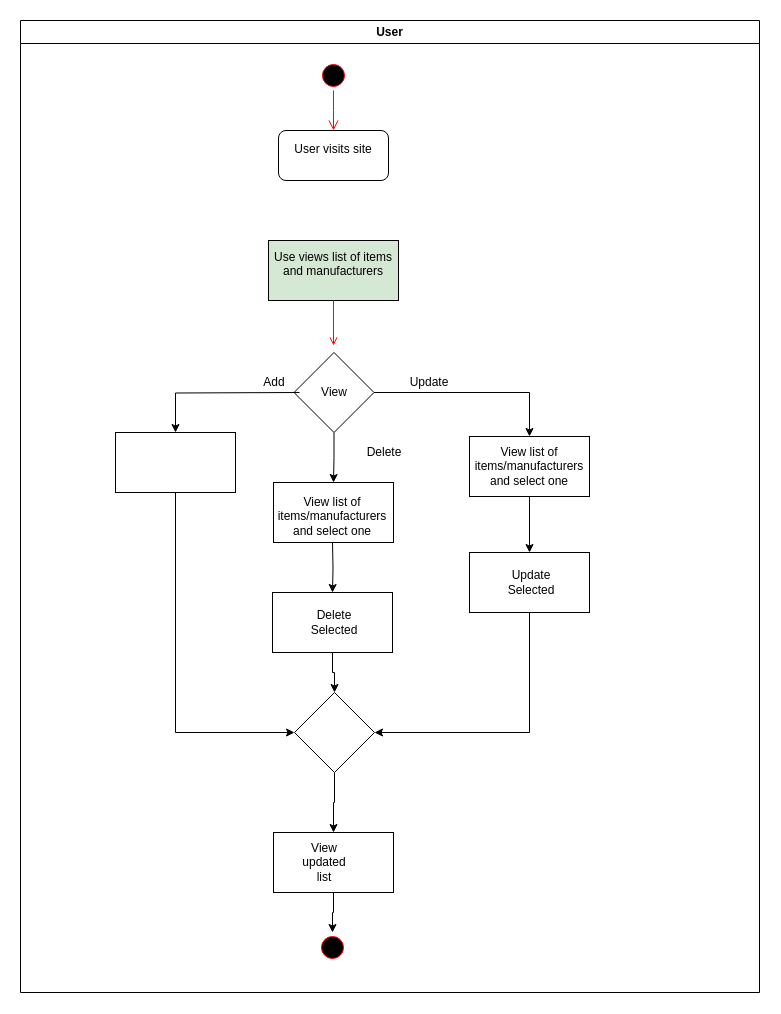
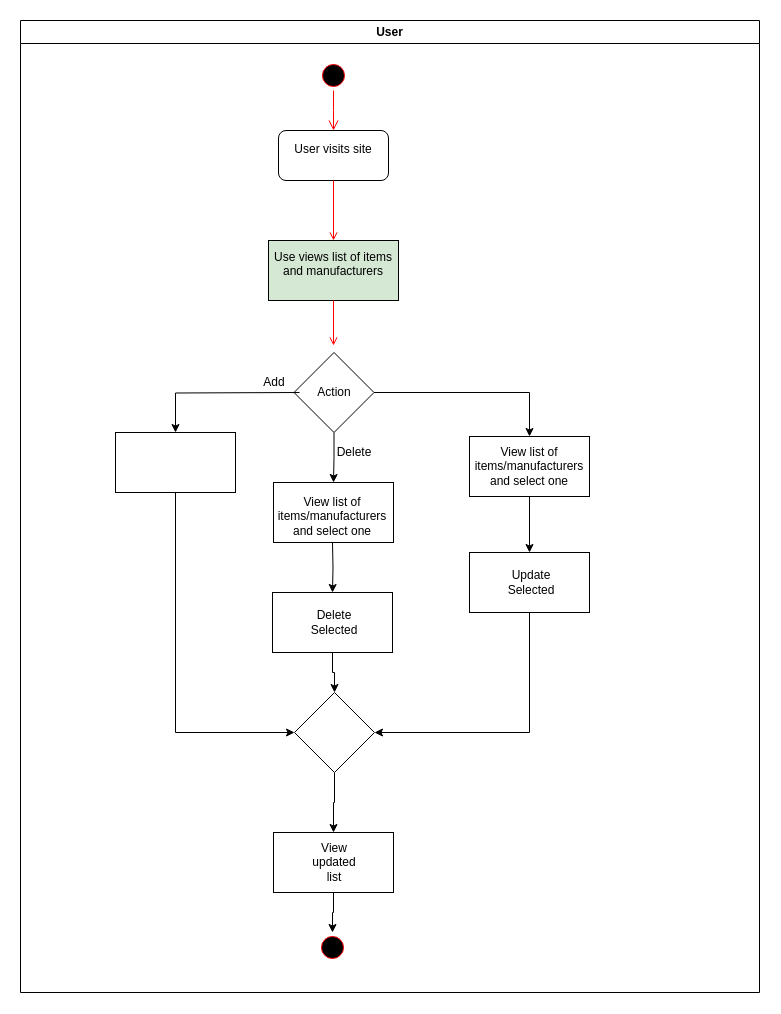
+ <mxCell id="7" value="" style="endArrow=open;strokeColor=#FF0000;endFill=1;rounded=0" parent="2" source="5" target="6" edge="1"><mxGeometry relative="1" as="geometry" /></mxCell>
- <mxCell id="28" value="Update" style="text;html=1;strokeColor=none;fillColor=none;align=center;verticalAlign=middle;whiteSpace=wrap;rounded=0;" vertex="1" parent="2"><mxGeometry x="389" y="352" width="40" height="20" as="geometry" /></mxCell>
- <mxCell id="13" value="View&lt;br&gt;" style="text;html=1;strokeColor=none;fillColor=none;align=center;verticalAlign=middle;whiteSpace=wrap;rounded=0;" vertex="1" parent="2"><mxGeometry x="293.5" y="362" width="40" height="20" as="geometry" /></mxCell>
+ <mxCell id="13" value="Action&lt;br&gt;" style="text;html=1;strokeColor=none;fillColor=none;align=center;verticalAlign=middle;whiteSpace=wrap;rounded=0;" vertex="1" parent="2"><mxGeometry x="293.5" y="362" width="40" height="20" as="geometry" /></mxCell>
- <mxCell id="20" value="Delete&lt;br&gt;" style="text;html=1;strokeColor=none;fillColor=none;align=center;verticalAlign=middle;whiteSpace=wrap;rounded=0;" vertex="1" parent="2"><mxGeometry x="343.5" y="422" width="40" height="20" as="geometry" /></mxCell>
+ <mxCell id="20" value="Delete&lt;br&gt;" style="text;html=1;strokeColor=none;fillColor=none;align=center;verticalAlign=middle;whiteSpace=wrap;rounded=0;" vertex="1" parent="2"><mxGeometry x="313.5" y="422" width="40" height="20" as="geometry" /></mxCell>
- <mxCell id="35" value="View updated list" style="text;html=1;strokeColor=none;fillColor=none;align=center;verticalAlign=middle;whiteSpace=wrap;rounded=0;" vertex="1" parent="2"><mxGeometry x="284" y="832" width="40" height="20" as="geometry" /></mxCell>
+ <mxCell id="35" value="View updated list" style="text;html=1;strokeColor=none;fillColor=none;align=center;verticalAlign=middle;whiteSpace=wrap;rounded=0;" vertex="1" parent="2"><mxGeometry x="294" y="832" width="40" height="20" as="geometry" /></mxCell>
